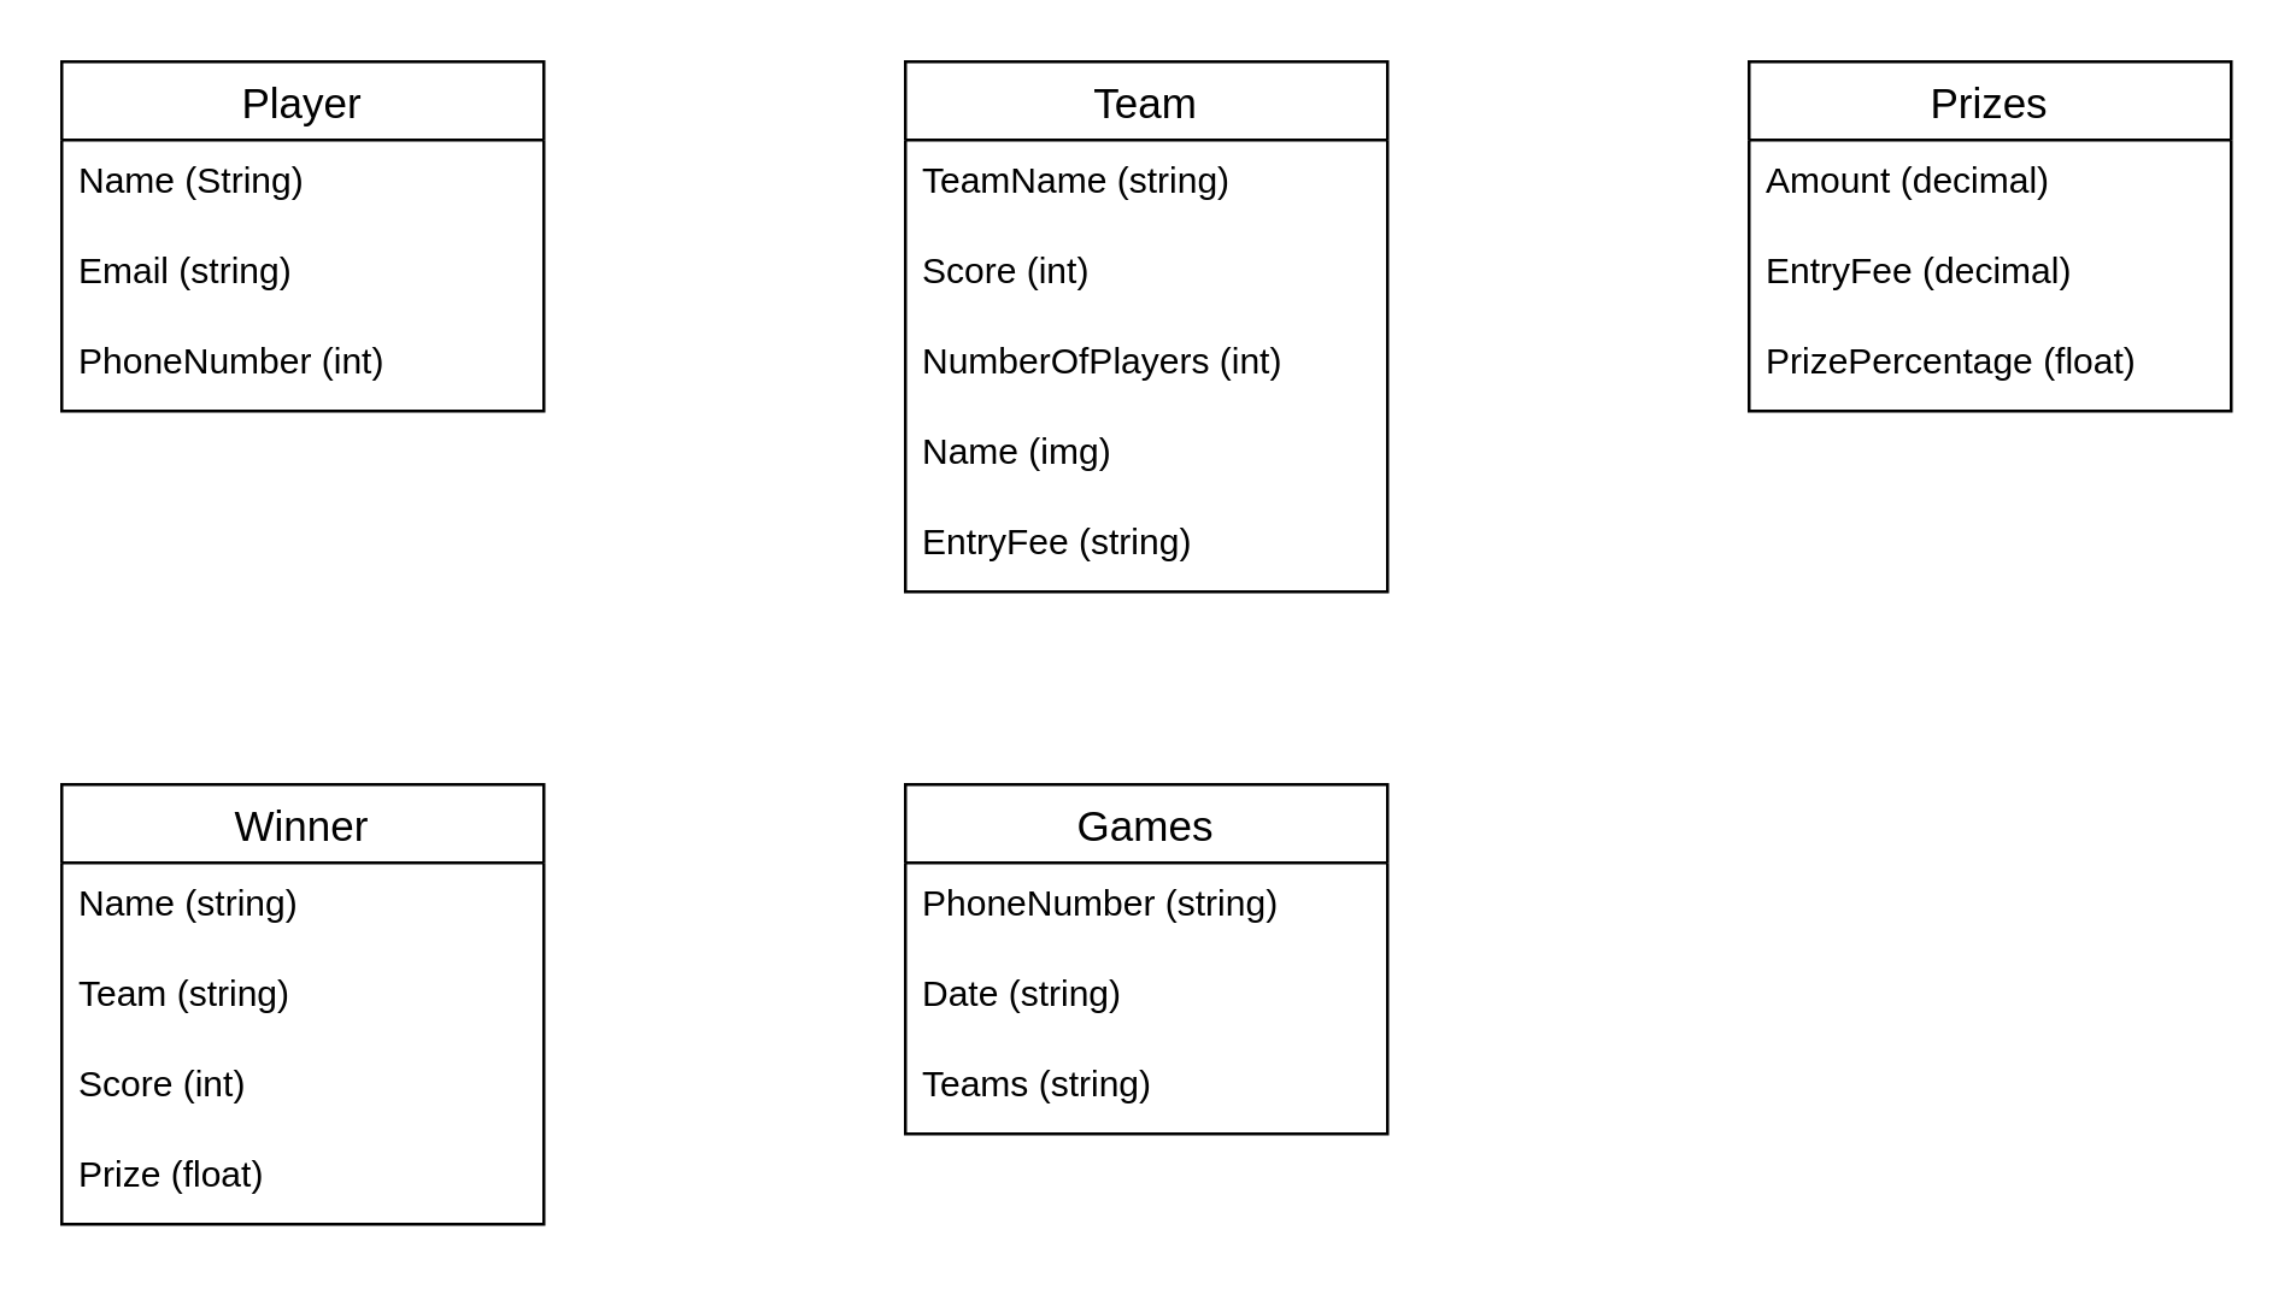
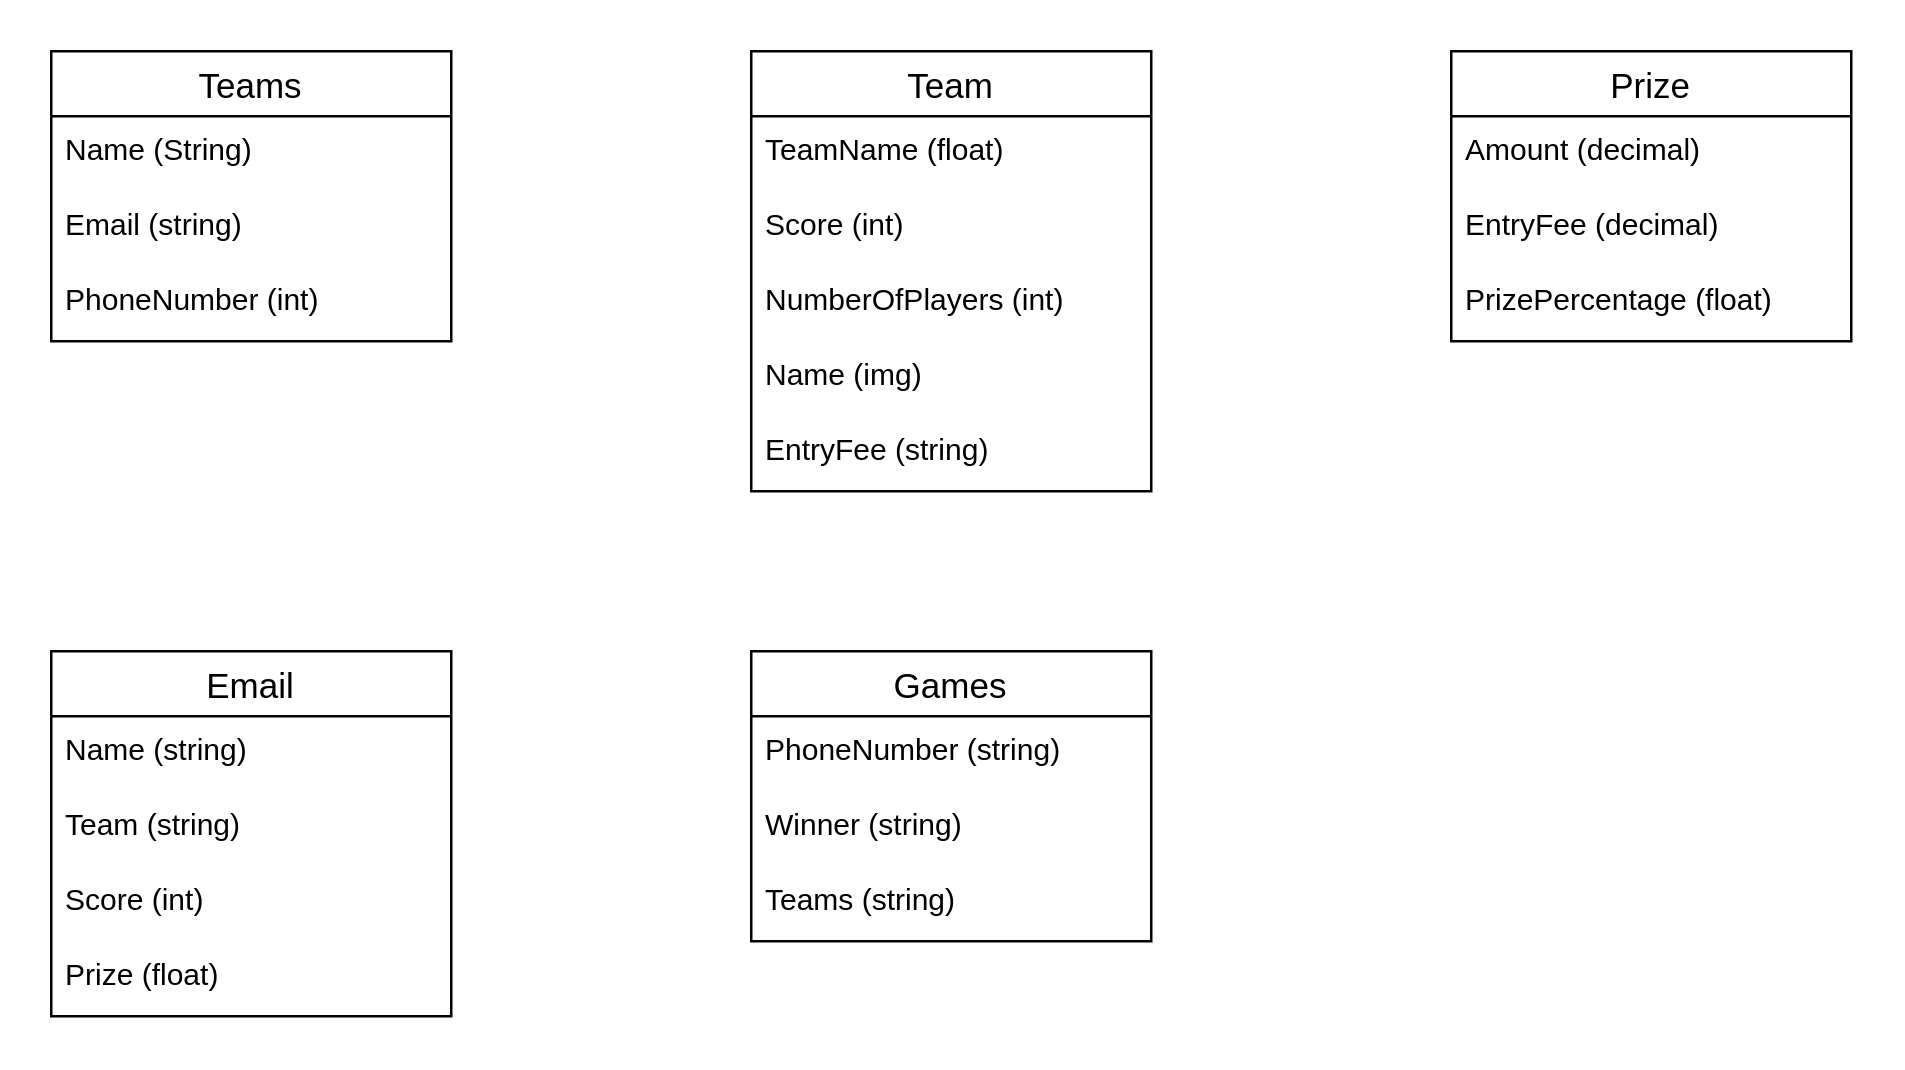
- <mxCell id="2" value="Player" style="swimlane;fontStyle=0;childLayout=stackLayout;horizontal=1;startSize=26;horizontalStack=0;resizeParent=1;resizeParentMax=0;resizeLast=0;collapsible=1;marginBottom=0;align=center;fontSize=14;" vertex="1" parent="1"><mxGeometry x="20" y="20" width="160" height="116" as="geometry" /></mxCell>
+ <mxCell id="2" value="Teams" style="swimlane;fontStyle=0;childLayout=stackLayout;horizontal=1;startSize=26;horizontalStack=0;resizeParent=1;resizeParentMax=0;resizeLast=0;collapsible=1;marginBottom=0;align=center;fontSize=14;" vertex="1" parent="1"><mxGeometry x="20" y="20" width="160" height="116" as="geometry" /></mxCell>
- <mxCell id="12" value="Prizes" style="swimlane;fontStyle=0;childLayout=stackLayout;horizontal=1;startSize=26;horizontalStack=0;resizeParent=1;resizeParentMax=0;resizeLast=0;collapsible=1;marginBottom=0;align=center;fontSize=14;" vertex="1" parent="1"><mxGeometry x="580" y="20" width="160" height="116" as="geometry" /></mxCell>
+ <mxCell id="12" value="Prize" style="swimlane;fontStyle=0;childLayout=stackLayout;horizontal=1;startSize=26;horizontalStack=0;resizeParent=1;resizeParentMax=0;resizeLast=0;collapsible=1;marginBottom=0;align=center;fontSize=14;" vertex="1" parent="1"><mxGeometry x="580" y="20" width="160" height="116" as="geometry" /></mxCell>
- <mxCell id="7" value="TeamName (string)" style="text;strokeColor=none;fillColor=none;spacingLeft=4;spacingRight=4;overflow=hidden;rotatable=0;points=[[0,0.5],[1,0.5]];portConstraint=eastwest;fontSize=12;" vertex="1" parent="6"><mxGeometry y="26" width="160" height="30" as="geometry" /></mxCell>
+ <mxCell id="7" value="TeamName (float)" style="text;strokeColor=none;fillColor=none;spacingLeft=4;spacingRight=4;overflow=hidden;rotatable=0;points=[[0,0.5],[1,0.5]];portConstraint=eastwest;fontSize=12;" vertex="1" parent="6"><mxGeometry y="26" width="160" height="30" as="geometry" /></mxCell>
- <mxCell id="16" value="Winner" style="swimlane;fontStyle=0;childLayout=stackLayout;horizontal=1;startSize=26;horizontalStack=0;resizeParent=1;resizeParentMax=0;resizeLast=0;collapsible=1;marginBottom=0;align=center;fontSize=14;" vertex="1" parent="1"><mxGeometry x="20" y="260" width="160" height="146" as="geometry" /></mxCell>
+ <mxCell id="16" value="Email" style="swimlane;fontStyle=0;childLayout=stackLayout;horizontal=1;startSize=26;horizontalStack=0;resizeParent=1;resizeParentMax=0;resizeLast=0;collapsible=1;marginBottom=0;align=center;fontSize=14;" vertex="1" parent="1"><mxGeometry x="20" y="260" width="160" height="146" as="geometry" /></mxCell>
- <mxCell id="23" value="Date (string)" style="text;strokeColor=none;fillColor=none;spacingLeft=4;spacingRight=4;overflow=hidden;rotatable=0;points=[[0,0.5],[1,0.5]];portConstraint=eastwest;fontSize=12;" vertex="1" parent="21"><mxGeometry y="56" width="160" height="30" as="geometry" /></mxCell>
+ <mxCell id="23" value="Winner (string)" style="text;strokeColor=none;fillColor=none;spacingLeft=4;spacingRight=4;overflow=hidden;rotatable=0;points=[[0,0.5],[1,0.5]];portConstraint=eastwest;fontSize=12;" vertex="1" parent="21"><mxGeometry y="56" width="160" height="30" as="geometry" /></mxCell>
